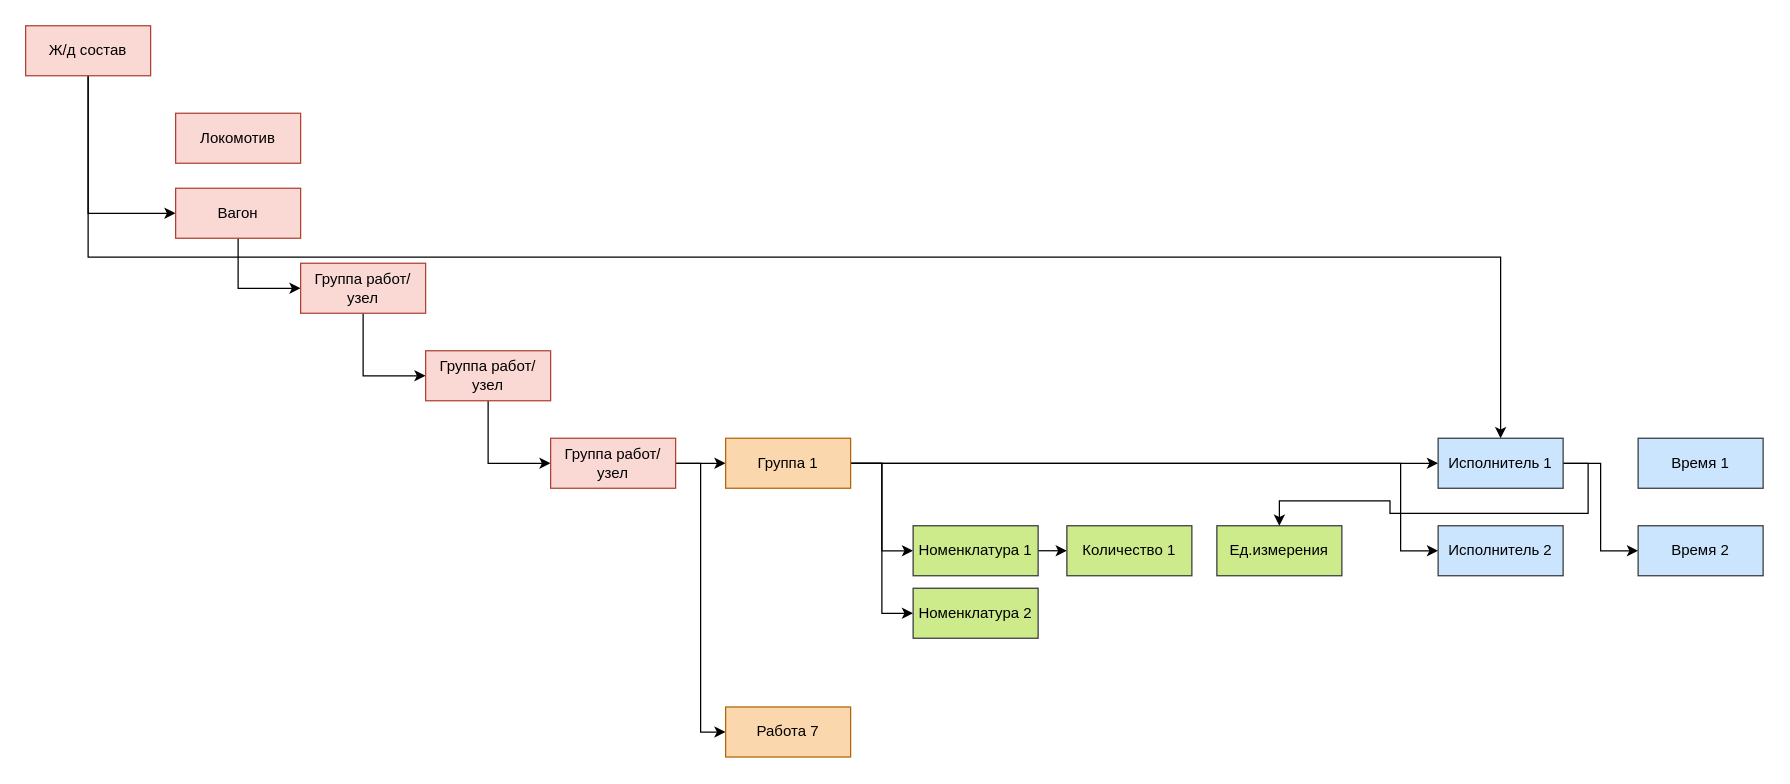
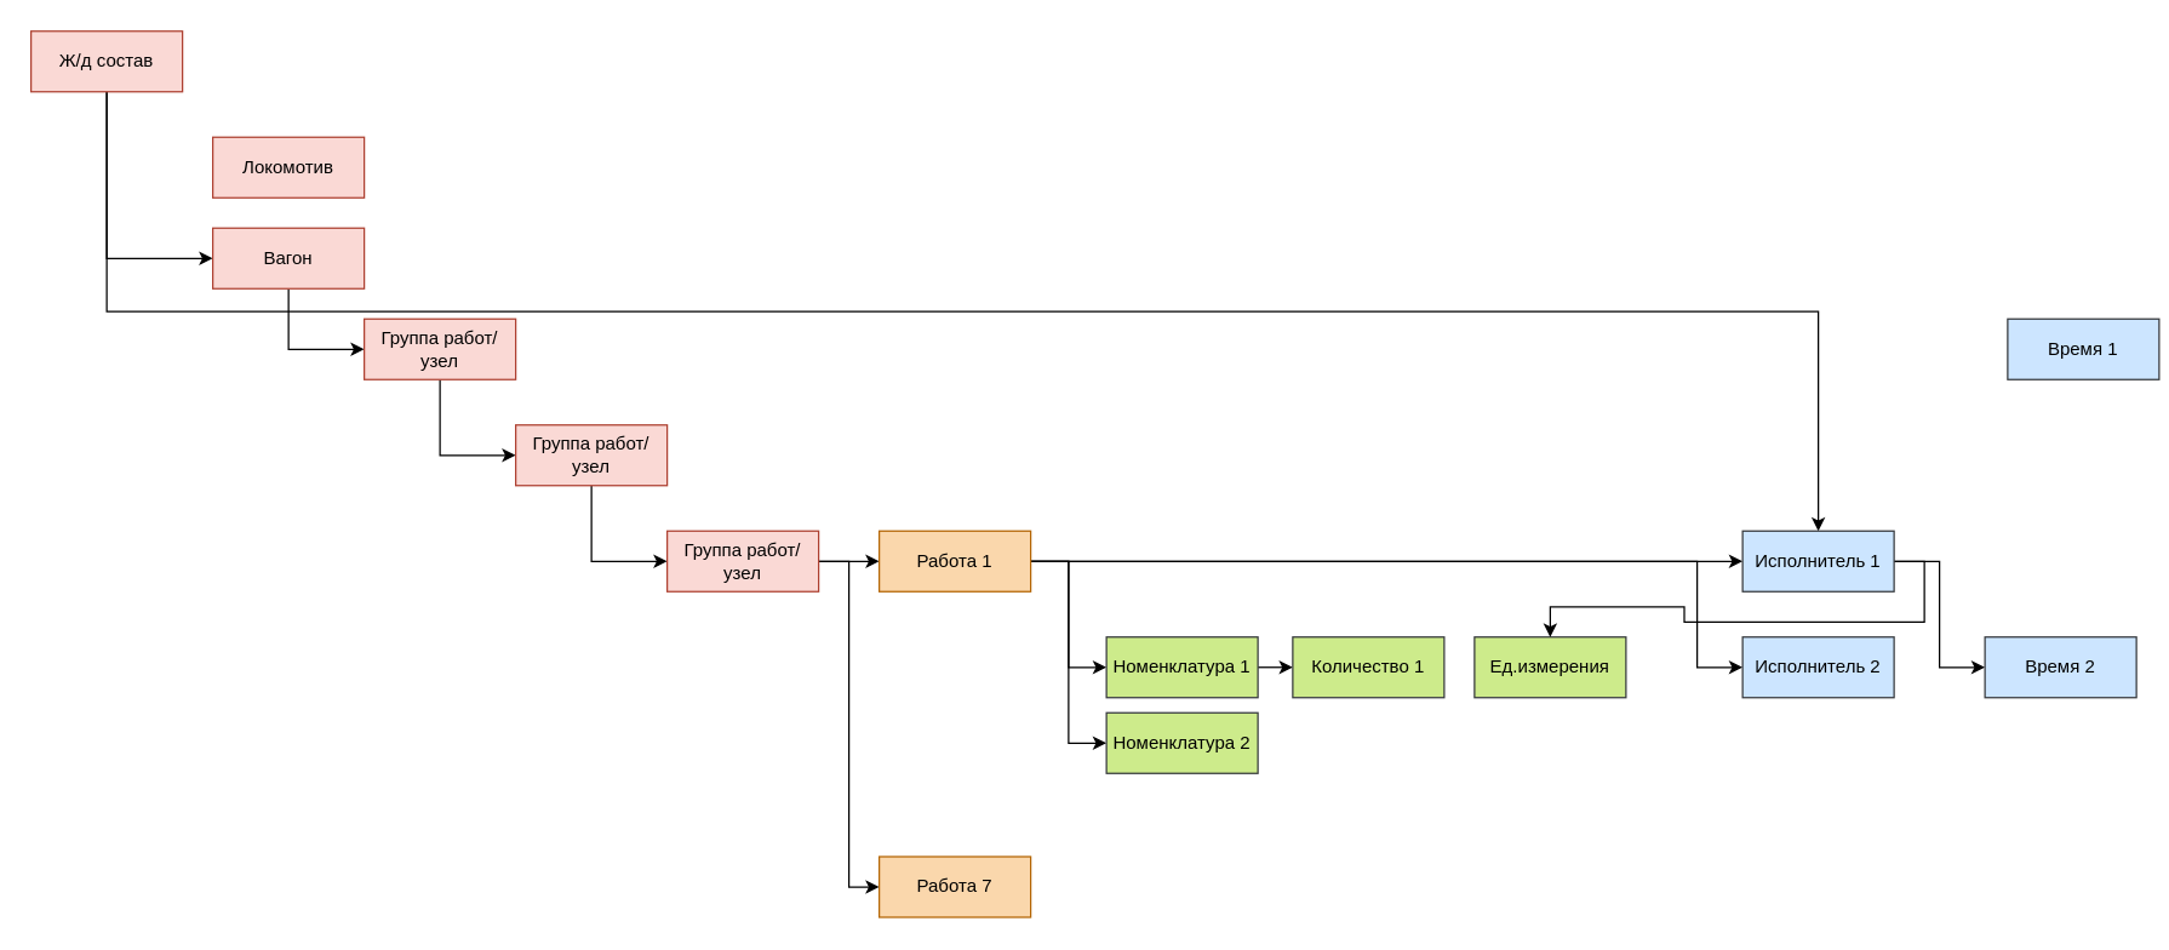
- <mxCell id="19" value="Группа 1" style="whiteSpace=wrap;html=1;align=center;fillColor=#fad7ac;strokeColor=#b46504;" vertex="1" parent="1"><mxGeometry x="580" y="350" width="100" height="40" as="geometry" /></mxCell>
+ <mxCell id="19" value="Работа 1" style="whiteSpace=wrap;html=1;align=center;fillColor=#fad7ac;strokeColor=#b46504;" vertex="1" parent="1"><mxGeometry x="580" y="350" width="100" height="40" as="geometry" /></mxCell>
- <mxCell id="30" value="Время 1" style="whiteSpace=wrap;html=1;align=center;fillColor=#cce5ff;strokeColor=#36393d;" vertex="1" parent="1"><mxGeometry x="1310" y="350" width="100" height="40" as="geometry" /></mxCell>
+ <mxCell id="30" value="Время 1" style="whiteSpace=wrap;html=1;align=center;fillColor=#cce5ff;strokeColor=#36393d;" vertex="1" parent="1"><mxGeometry x="1325" y="210" width="100" height="40" as="geometry" /></mxCell>
